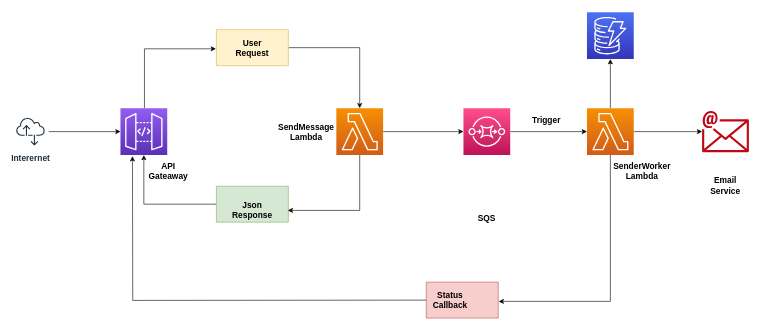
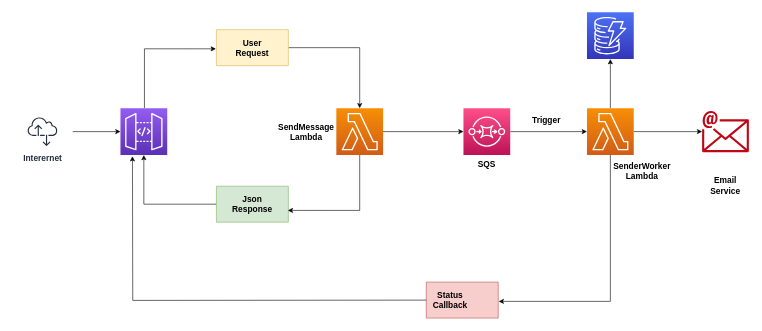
- <mxCell id="31" value="&lt;b&gt;&lt;font style=&quot;font-size: 14px;&quot;&gt;Interernet&lt;/font&gt;&lt;/b&gt;" style="sketch=0;outlineConnect=0;fontColor=#232F3E;gradientColor=none;strokeColor=#232F3E;fillColor=#ffffff;dashed=0;verticalLabelPosition=bottom;verticalAlign=top;align=center;html=1;fontSize=12;fontStyle=0;aspect=fixed;shape=mxgraph.aws4.resourceIcon;resIcon=mxgraph.aws4.internet_alt2;" vertex="1" parent="1"><mxGeometry x="20" y="189" width="60" height="60" as="geometry" /></mxCell>
+ <mxCell id="31" value="&lt;b&gt;&lt;font style=&quot;font-size: 14px;&quot;&gt;Interernet&lt;/font&gt;&lt;/b&gt;" style="sketch=0;outlineConnect=0;fontColor=#232F3E;gradientColor=none;strokeColor=#232F3E;fillColor=#ffffff;dashed=0;verticalLabelPosition=bottom;verticalAlign=top;align=center;html=1;fontSize=12;fontStyle=0;aspect=fixed;shape=mxgraph.aws4.resourceIcon;resIcon=mxgraph.aws4.internet_alt2;" vertex="1" parent="1"><mxGeometry x="20" y="189" width="100" height="60" as="geometry" /></mxCell>
- <mxCell id="29" value="&lt;b&gt;API Gateaway&lt;br&gt;&lt;/b&gt;" style="text;html=1;strokeColor=none;fillColor=none;align=center;verticalAlign=middle;whiteSpace=wrap;rounded=0;fontSize=14;" vertex="1" parent="1"><mxGeometry x="250" y="270" width="60" height="30" as="geometry" /></mxCell>
- <mxCell id="21" value="Json Response" style="text;html=1;strokeColor=none;fillColor=none;align=center;verticalAlign=middle;whiteSpace=wrap;rounded=0;fontSize=14;fontStyle=1" vertex="1" parent="1"><mxGeometry x="390" y="335" width="60" height="30" as="geometry" /></mxCell>
+ <mxCell id="21" value="Json Response" style="text;html=1;strokeColor=none;fillColor=none;align=center;verticalAlign=middle;whiteSpace=wrap;rounded=0;fontSize=14;fontStyle=1" vertex="1" parent="1"><mxGeometry x="390" y="325" width="60" height="30" as="geometry" /></mxCell>
- <mxCell id="24" value="&lt;b&gt;SQS&lt;/b&gt;" style="text;html=1;strokeColor=none;fillColor=none;align=center;verticalAlign=middle;whiteSpace=wrap;rounded=0;fontSize=14;" vertex="1" parent="1"><mxGeometry x="781" y="348" width="60" height="30" as="geometry" /></mxCell>
+ <mxCell id="24" value="&lt;b&gt;SQS&lt;/b&gt;" style="text;html=1;strokeColor=none;fillColor=none;align=center;verticalAlign=middle;whiteSpace=wrap;rounded=0;fontSize=14;" vertex="1" parent="1"><mxGeometry x="781" y="258" width="60" height="30" as="geometry" /></mxCell>
